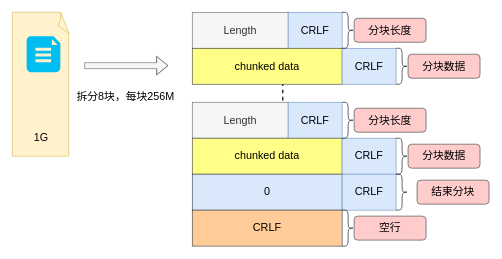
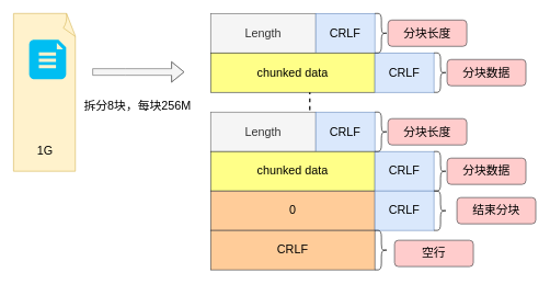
- <mxCell id="24" value="&lt;span style=&quot;font-size: 18px&quot;&gt;0&lt;/span&gt;" style="rounded=0;whiteSpace=wrap;html=1;fillColor=#dae8fc;strokeColor=#36393d;" vertex="1" parent="1"><mxGeometry x="320" y="290" width="250" height="60" as="geometry" /></mxCell>
+ <mxCell id="24" value="&lt;span style=&quot;font-size: 18px&quot;&gt;0&lt;/span&gt;" style="rounded=0;whiteSpace=wrap;html=1;fillColor=#ffcc99;strokeColor=#36393d;" vertex="1" parent="1"><mxGeometry x="320" y="290" width="250" height="60" as="geometry" /></mxCell>
- <mxCell id="27" value="空行" style="rounded=1;whiteSpace=wrap;html=1;fillColor=#ffcccc;strokeColor=#36393d;fontSize=18;" vertex="1" parent="1"><mxGeometry x="590" y="360" width="120" height="40" as="geometry" /></mxCell>
+ <mxCell id="27" value="空行" style="rounded=1;whiteSpace=wrap;html=1;fillColor=#ffcccc;strokeColor=#36393d;fontSize=18;" vertex="1" parent="1"><mxGeometry x="600" y="365" width="120" height="40" as="geometry" /></mxCell>
